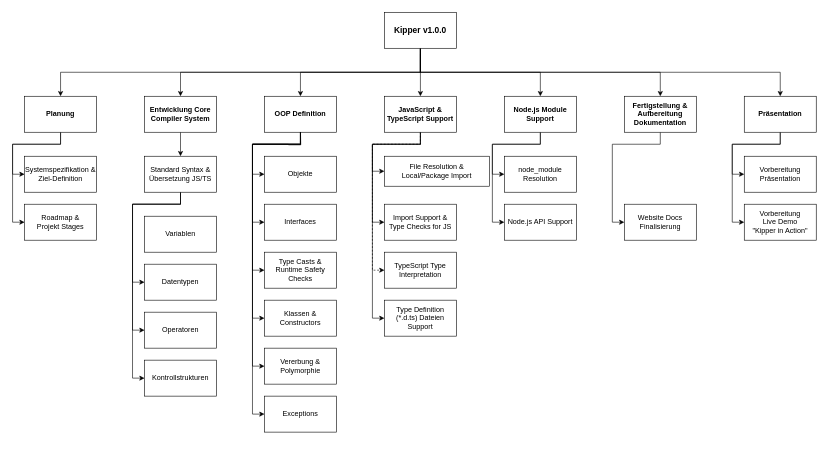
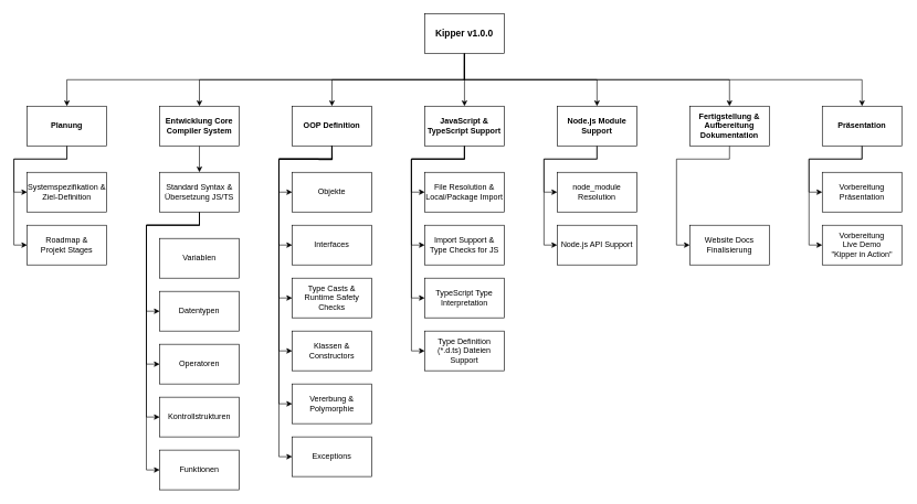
- <mxCell id="48" value="File Resolution &amp;amp;&lt;br style=&quot;border-color: var(--border-color);&quot;&gt;Local/Package Import" style="rounded=0;whiteSpace=wrap;html=1;" vertex="1" parent="1"><mxGeometry x="640.02" y="260" width="175" height="50" as="geometry" /></mxCell>
+ <mxCell id="48" value="File Resolution &amp;amp;&lt;br style=&quot;border-color: var(--border-color);&quot;&gt;Local/Package Import" style="rounded=0;whiteSpace=wrap;html=1;" vertex="1" parent="1"><mxGeometry x="640.02" y="260" width="120" height="60" as="geometry" /></mxCell>
- <mxCell id="40" style="edgeStyle=orthogonalEdgeStyle;rounded=0;orthogonalLoop=1;jettySize=auto;html=1;exitX=0.5;exitY=1;exitDx=0;exitDy=0;entryX=0;entryY=0.5;entryDx=0;entryDy=0;fontSize=14;dashed=1;" edge="1" parent="1" source="44" target="46"><mxGeometry x="0.04" y="-40" relative="1" as="geometry"><Array as="points"><mxPoint x="700.02" y="240" /><mxPoint x="620.02" y="240" /><mxPoint x="620.02" y="450" /></Array><mxPoint as="offset" /></mxGeometry></mxCell>
+ <mxCell id="40" style="edgeStyle=orthogonalEdgeStyle;rounded=0;orthogonalLoop=1;jettySize=auto;html=1;exitX=0.5;exitY=1;exitDx=0;exitDy=0;entryX=0;entryY=0.5;entryDx=0;entryDy=0;fontSize=14;" edge="1" parent="1" source="44" target="46"><mxGeometry x="0.04" y="-40" relative="1" as="geometry"><Array as="points"><mxPoint x="700.02" y="240" /><mxPoint x="620.02" y="240" /><mxPoint x="620.02" y="450" /></Array><mxPoint as="offset" /></mxGeometry></mxCell>
+ <mxCell id="21" style="edgeStyle=orthogonalEdgeStyle;rounded=0;orthogonalLoop=1;jettySize=auto;html=1;exitX=0.5;exitY=1;exitDx=0;exitDy=0;entryX=0;entryY=0.5;entryDx=0;entryDy=0;" edge="1" parent="1" source="22" target="27"><mxGeometry x="-0.878" y="-70" relative="1" as="geometry"><Array as="points"><mxPoint x="300.02" y="340" /><mxPoint x="220.02" y="340" /><mxPoint x="220.02" y="710" /></Array><mxPoint as="offset" /></mxGeometry></mxCell>
+ <mxCell id="27" value="Funktionen" style="rounded=0;whiteSpace=wrap;html=1;" vertex="1" parent="1"><mxGeometry x="240.02" y="680" width="120" height="60" as="geometry" /></mxCell>
